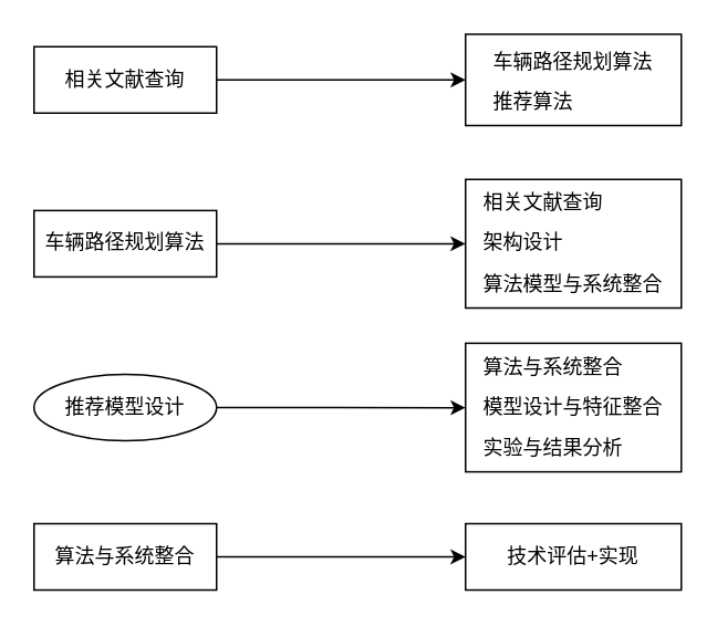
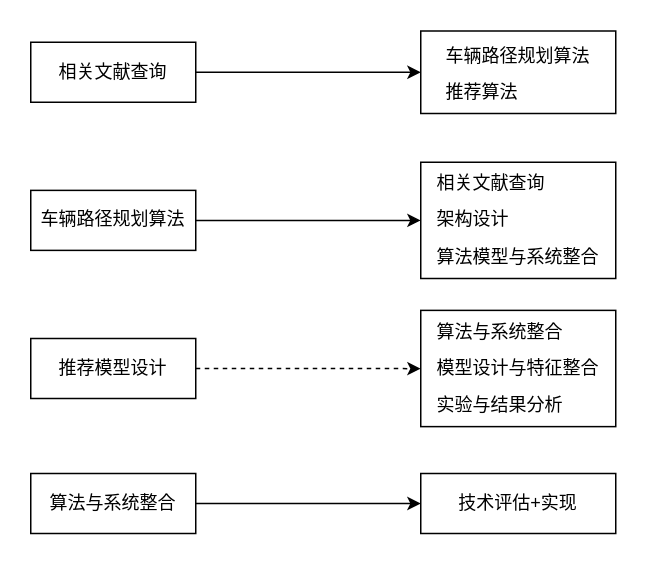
- <mxCell id="8" value="推荐模型设计" style="ellipse;whiteSpace=wrap;html=1;" vertex="1" parent="1"><mxGeometry x="20" y="225" width="110" height="40" as="geometry" /></mxCell>
+ <mxCell id="8" value="推荐模型设计" style="rounded=0;whiteSpace=wrap;html=1;" vertex="1" parent="1"><mxGeometry x="20" y="225" width="110" height="40" as="geometry" /></mxCell>
- <mxCell id="7" style="edgeStyle=orthogonalEdgeStyle;rounded=0;orthogonalLoop=1;jettySize=auto;html=1;" edge="1" parent="1" source="8" target="12"><mxGeometry relative="1" as="geometry" /></mxCell>
+ <mxCell id="7" style="edgeStyle=orthogonalEdgeStyle;rounded=0;orthogonalLoop=1;jettySize=auto;html=1;dashed=1;" edge="1" parent="1" source="8" target="12"><mxGeometry relative="1" as="geometry" /></mxCell>
